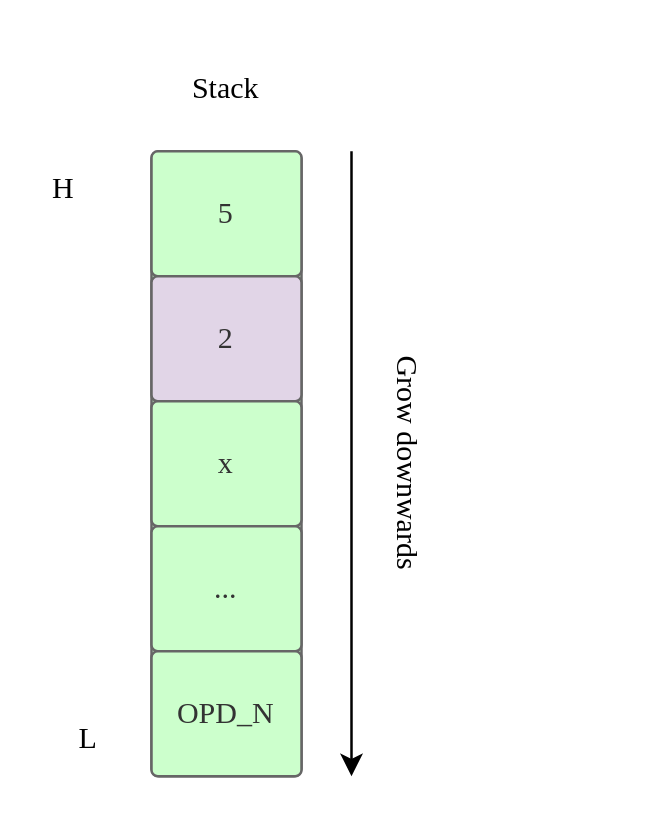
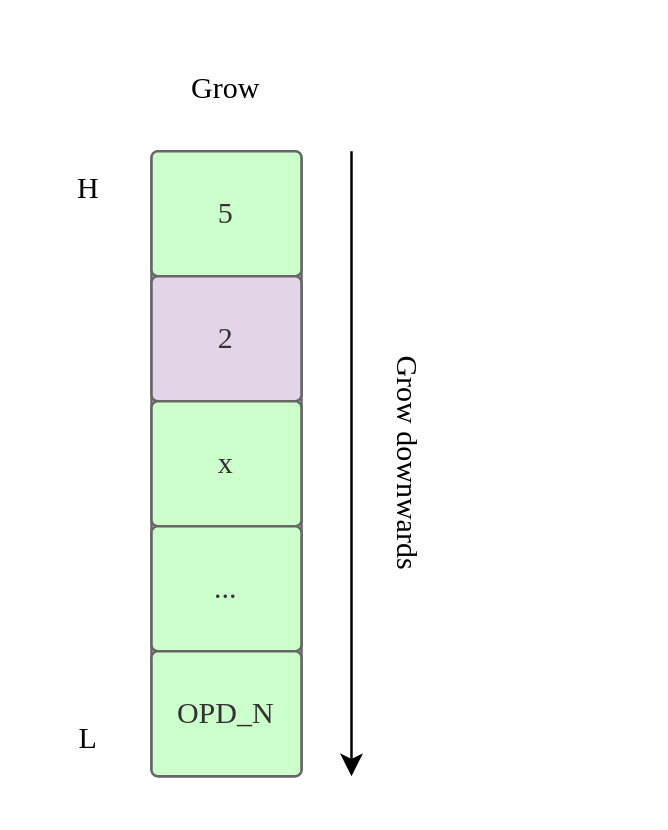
- <mxCell id="8" value="Stack" style="text;html=1;strokeColor=none;fillColor=none;align=center;verticalAlign=middle;whiteSpace=wrap;rounded=0;fontFamily=SF Mono;" vertex="1" parent="1"><mxGeometry x="60" y="20" width="60" height="30" as="geometry" /></mxCell>
+ <mxCell id="8" value="Grow" style="text;html=1;strokeColor=none;fillColor=none;align=center;verticalAlign=middle;whiteSpace=wrap;rounded=0;fontFamily=SF Mono;" vertex="1" parent="1"><mxGeometry x="60" y="20" width="60" height="30" as="geometry" /></mxCell>
- <mxCell id="9" value="H" style="text;html=1;strokeColor=none;fillColor=none;align=center;verticalAlign=middle;whiteSpace=wrap;rounded=0;fontFamily=SF Mono;" vertex="1" parent="1"><mxGeometry x="10" y="60" width="30" height="30" as="geometry" /></mxCell>
+ <mxCell id="9" value="H" style="text;html=1;strokeColor=none;fillColor=none;align=center;verticalAlign=middle;whiteSpace=wrap;rounded=0;fontFamily=SF Mono;" vertex="1" parent="1"><mxGeometry x="20" y="60" width="30" height="30" as="geometry" /></mxCell>
